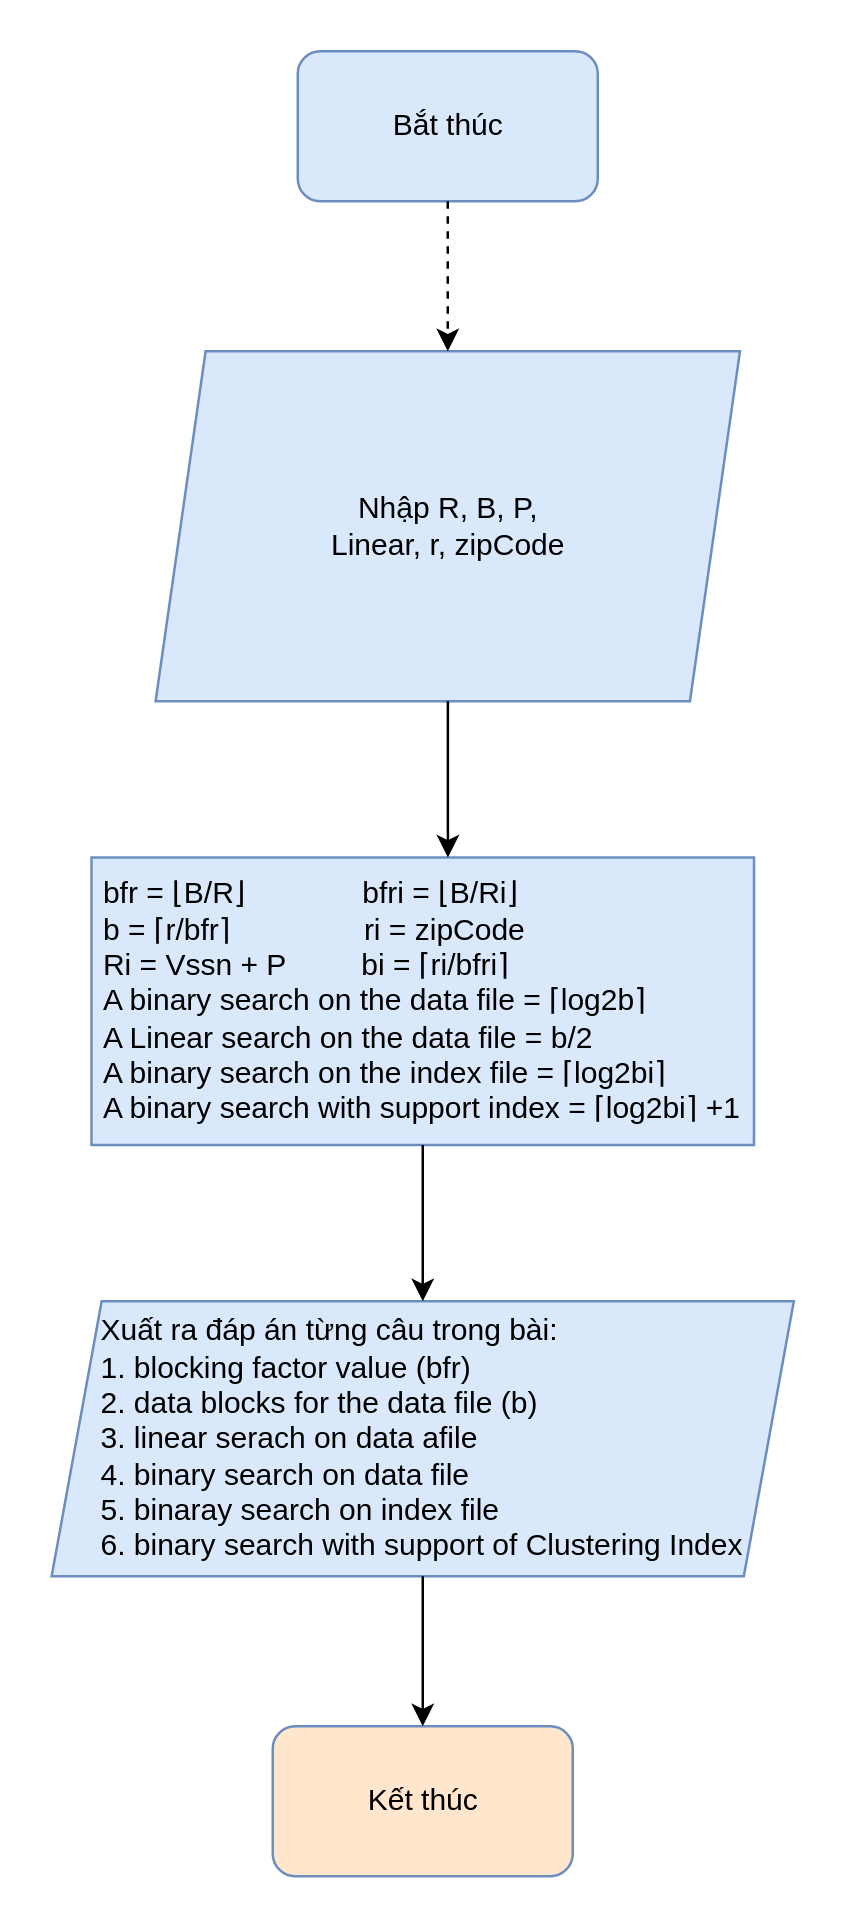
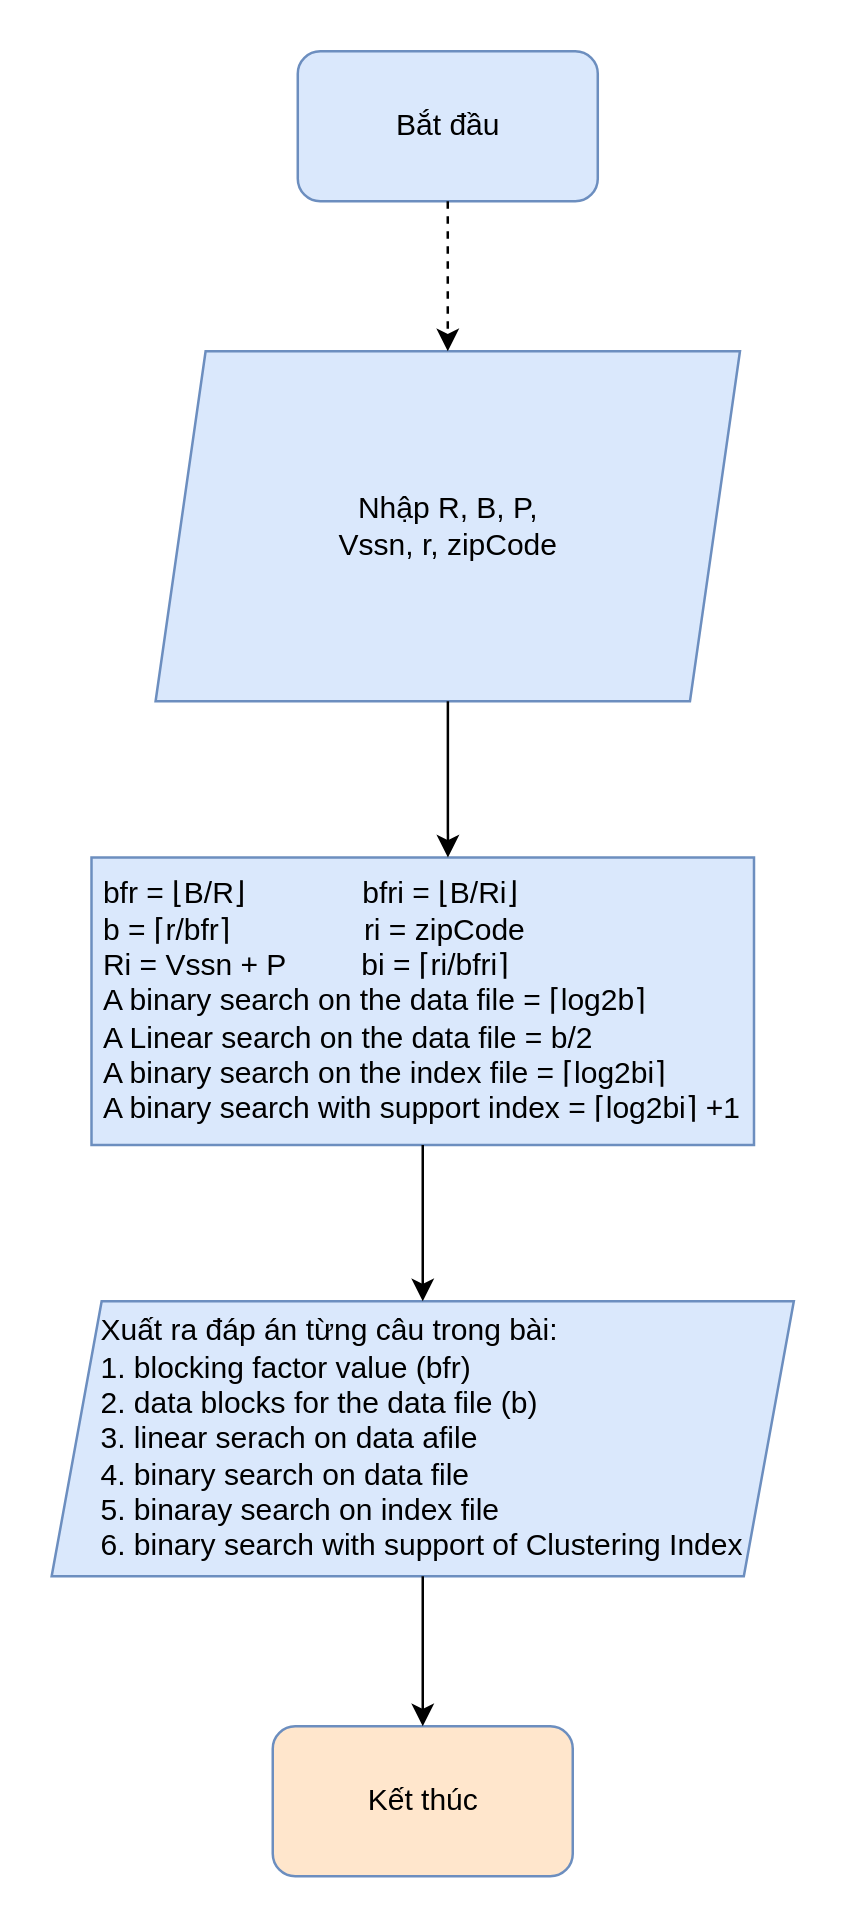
- <mxCell id="2" value="Bắt thúc" style="rounded=1;whiteSpace=wrap;html=1;fillColor=#dae8fc;strokeColor=#6c8ebf;" parent="1" vertex="1"><mxGeometry x="118.51" y="20" width="120" height="60" as="geometry" /></mxCell>
+ <mxCell id="2" value="Bắt đầu" style="rounded=1;whiteSpace=wrap;html=1;fillColor=#dae8fc;strokeColor=#6c8ebf;" parent="1" vertex="1"><mxGeometry x="118.51" y="20" width="120" height="60" as="geometry" /></mxCell>
- <mxCell id="3" value="Nhập R, B, P,&lt;br&gt;Linear, r, zipCode" style="shape=parallelogram;perimeter=parallelogramPerimeter;whiteSpace=wrap;html=1;fixedSize=1;fillColor=#dae8fc;strokeColor=#6c8ebf;" parent="1" vertex="1"><mxGeometry x="61.64" y="140" width="233.75" height="140" as="geometry" /></mxCell>
+ <mxCell id="3" value="Nhập R, B, P,&lt;br&gt;Vssn, r, zipCode" style="shape=parallelogram;perimeter=parallelogramPerimeter;whiteSpace=wrap;html=1;fixedSize=1;fillColor=#dae8fc;strokeColor=#6c8ebf;" parent="1" vertex="1"><mxGeometry x="61.64" y="140" width="233.75" height="140" as="geometry" /></mxCell>
